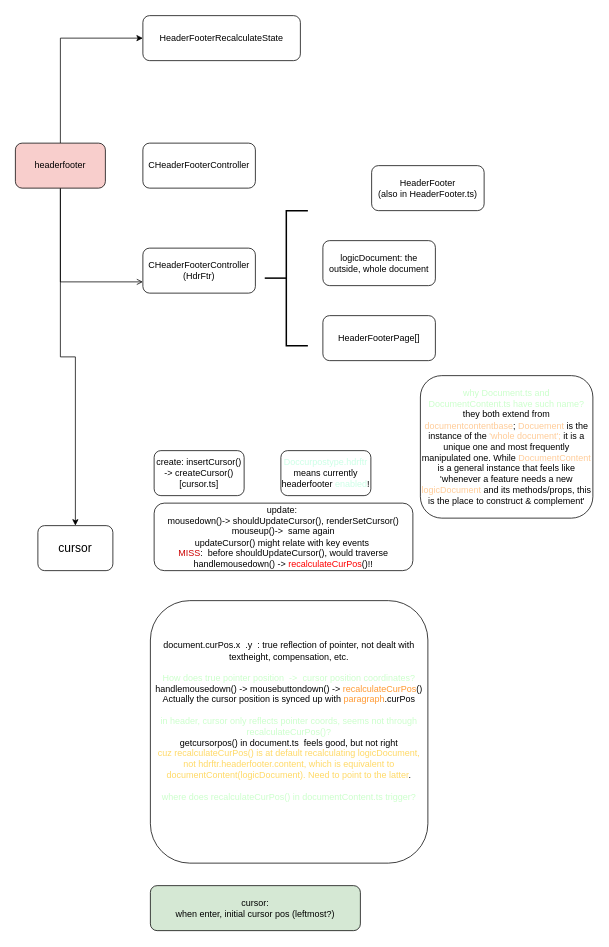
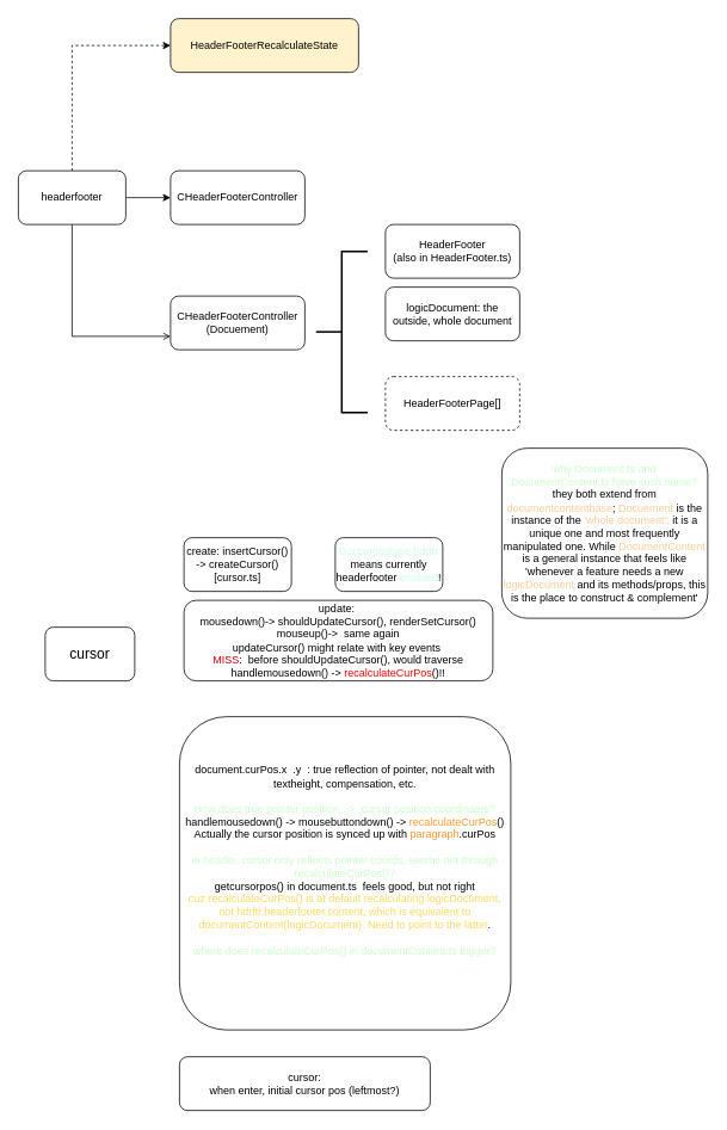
- <mxCell id="10" value="HeaderFooterRecalculateState" style="rounded=1;whiteSpace=wrap;html=1;" parent="1" vertex="1"><mxGeometry x="190" y="20" width="210" height="60" as="geometry" /></mxCell>
+ <mxCell id="10" value="HeaderFooterRecalculateState" style="rounded=1;whiteSpace=wrap;html=1;fillColor=#fff2cc;" parent="1" vertex="1"><mxGeometry x="190" y="20" width="210" height="60" as="geometry" /></mxCell>
- <mxCell id="5" value="" style="edgeStyle=orthogonalEdgeStyle;rounded=0;orthogonalLoop=1;jettySize=auto;html=1;entryX=0;entryY=0.5;entryDx=0;entryDy=0;" parent="1" source="6" target="10" edge="1"><mxGeometry relative="1" as="geometry"><mxPoint x="80" y="110" as="targetPoint" /><Array as="points"><mxPoint x="80" y="50" /></Array></mxGeometry></mxCell>
+ <mxCell id="5" value="" style="edgeStyle=orthogonalEdgeStyle;rounded=0;orthogonalLoop=1;jettySize=auto;html=1;entryX=0;entryY=0.5;entryDx=0;entryDy=0;dashed=1;" parent="1" source="6" target="10" edge="1"><mxGeometry relative="1" as="geometry"><mxPoint x="80" y="110" as="targetPoint" /><Array as="points"><mxPoint x="80" y="50" /></Array></mxGeometry></mxCell>
- <mxCell id="6" value="headerfooter" style="rounded=1;whiteSpace=wrap;html=1;fillColor=#f8cecc;" parent="1" vertex="1"><mxGeometry x="20" y="190" width="120" height="60" as="geometry" /></mxCell>
+ <mxCell id="6" value="headerfooter" style="rounded=1;whiteSpace=wrap;html=1;" parent="1" vertex="1"><mxGeometry x="20" y="190" width="120" height="60" as="geometry" /></mxCell>
- <mxCell id="14" value="HeaderFooter&lt;br&gt;(also in HeaderFooter.ts)" style="rounded=1;whiteSpace=wrap;html=1;" parent="1" vertex="1"><mxGeometry x="495" y="220" width="150" height="60" as="geometry" /></mxCell>
+ <mxCell id="14" value="HeaderFooter&lt;br&gt;(also in HeaderFooter.ts)" style="rounded=1;whiteSpace=wrap;html=1;" parent="1" vertex="1"><mxGeometry x="430" y="250" width="150" height="60" as="geometry" /></mxCell>
- <mxCell id="7" value="CHeaderFooterController&lt;br&gt;(HdrFtr)" style="rounded=1;whiteSpace=wrap;html=1;" parent="1" vertex="1"><mxGeometry x="190" y="330" width="150" height="60" as="geometry" /></mxCell>
+ <mxCell id="7" value="CHeaderFooterController&lt;br&gt;(Docuement)" style="rounded=1;whiteSpace=wrap;html=1;" parent="1" vertex="1"><mxGeometry x="190" y="330" width="150" height="60" as="geometry" /></mxCell>
- <mxCell id="13" value="HeaderFooterPage[]" style="rounded=1;whiteSpace=wrap;html=1;" parent="1" vertex="1"><mxGeometry x="430" y="420" width="150" height="60" as="geometry" /></mxCell>
+ <mxCell id="13" value="HeaderFooterPage[]" style="rounded=1;whiteSpace=wrap;html=1;dashed=1;" parent="1" vertex="1"><mxGeometry x="430" y="420" width="150" height="60" as="geometry" /></mxCell>
- <mxCell id="4" value="" style="edgeStyle=orthogonalEdgeStyle;rounded=0;orthogonalLoop=1;jettySize=auto;html=1;" parent="1" source="6" target="2" edge="1"><mxGeometry relative="1" as="geometry" /></mxCell>
+ <mxCell id="4" value="" style="edgeStyle=orthogonalEdgeStyle;rounded=0;orthogonalLoop=1;jettySize=auto;html=1;" parent="1" source="6" target="9" edge="1"><mxGeometry relative="1" as="geometry" /></mxCell>
- <mxCell id="16" value="cursor:&lt;br&gt;when enter, initial cursor pos (leftmost?)" style="rounded=1;whiteSpace=wrap;html=1;fillColor=#d5e8d4;" parent="1" vertex="1"><mxGeometry x="200" y="1180" width="280" height="60" as="geometry" /></mxCell>
+ <mxCell id="16" value="cursor:&lt;br&gt;when enter, initial cursor pos (leftmost?)" style="rounded=1;whiteSpace=wrap;html=1;" parent="1" vertex="1"><mxGeometry x="200" y="1180" width="280" height="60" as="geometry" /></mxCell>
